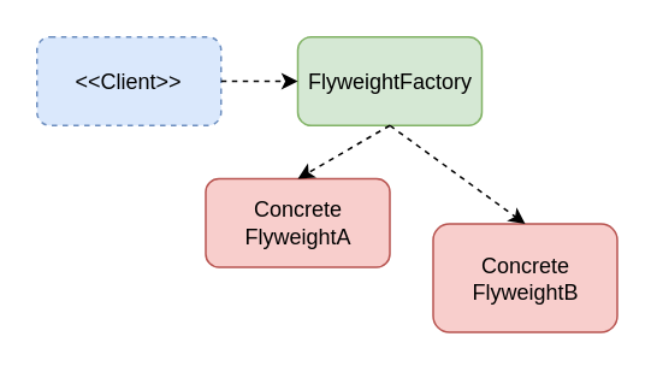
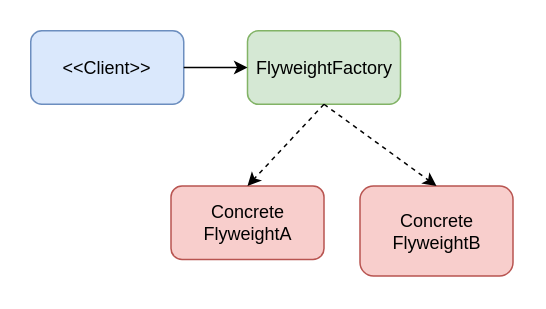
- <mxCell id="2" value="&amp;lt;&amp;lt;Client&amp;gt;&amp;gt;" style="rounded=1;whiteSpace=wrap;html=1;fillColor=#dae8fc;strokeColor=#6c8ebf;dashed=1;" vertex="1" parent="1"><mxGeometry x="20" y="20" width="102" height="49" as="geometry" /></mxCell>
+ <mxCell id="2" value="&amp;lt;&amp;lt;Client&amp;gt;&amp;gt;" style="rounded=1;whiteSpace=wrap;html=1;fillColor=#dae8fc;strokeColor=#6c8ebf;" vertex="1" parent="1"><mxGeometry x="20" y="20" width="102" height="49" as="geometry" /></mxCell>
- <mxCell id="5" value="" style="endArrow=classic;html=1;entryX=0;entryY=0.5;entryDx=0;entryDy=0;exitX=1;exitY=0.5;exitDx=0;exitDy=0;dashed=1;" edge="1" parent="1" source="2" target="3"><mxGeometry width="50" height="50" relative="1" as="geometry"><mxPoint x="20" y="229" as="sourcePoint" /><mxPoint x="70" y="179" as="targetPoint" /></mxGeometry></mxCell>
+ <mxCell id="5" value="" style="endArrow=classic;html=1;entryX=0;entryY=0.5;entryDx=0;entryDy=0;exitX=1;exitY=0.5;exitDx=0;exitDy=0;" edge="1" parent="1" source="2" target="3"><mxGeometry width="50" height="50" relative="1" as="geometry"><mxPoint x="20" y="229" as="sourcePoint" /><mxPoint x="70" y="179" as="targetPoint" /></mxGeometry></mxCell>
- <mxCell id="4" value="Concrete FlyweightA" style="rounded=1;whiteSpace=wrap;html=1;fillColor=#f8cecc;strokeColor=#b85450;" vertex="1" parent="1"><mxGeometry x="113.5" y="98.5" width="102" height="49" as="geometry" /></mxCell>
+ <mxCell id="4" value="Concrete FlyweightA" style="rounded=1;whiteSpace=wrap;html=1;fillColor=#f8cecc;strokeColor=#b85450;" vertex="1" parent="1"><mxGeometry x="113.5" y="123.5" width="102" height="49" as="geometry" /></mxCell>
